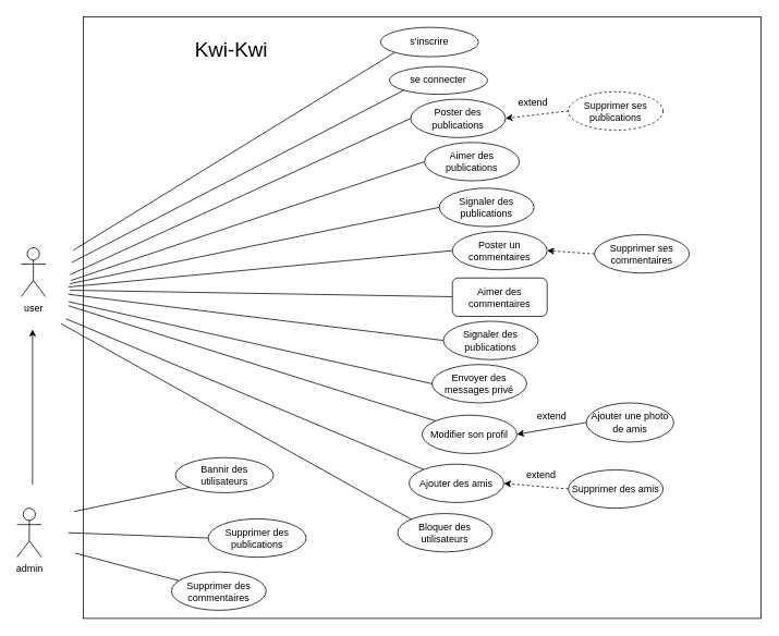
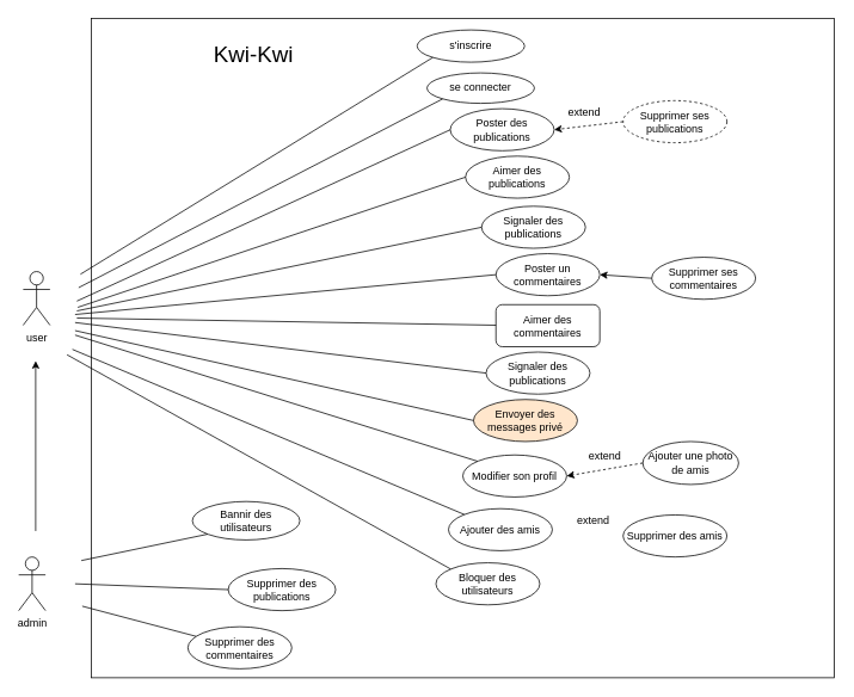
- <mxCell id="34" value="" style="endArrow=classic;html=1;dashed=1;entryX=1;entryY=0.5;entryDx=0;entryDy=0;exitX=0;exitY=0.5;exitDx=0;exitDy=0;" parent="1" source="32" target="26" edge="1"><mxGeometry width="50" height="50" relative="1" as="geometry"><mxPoint x="1034" y="421" as="sourcePoint" /><mxPoint x="888.001" y="354.877" as="targetPoint" /></mxGeometry></mxCell>
+ <mxCell id="34" value="" style="endArrow=classic;html=1;dashed=0;entryX=1;entryY=0.5;entryDx=0;entryDy=0;exitX=0;exitY=0.5;exitDx=0;exitDy=0;" parent="1" source="32" target="26" edge="1"><mxGeometry width="50" height="50" relative="1" as="geometry"><mxPoint x="1034" y="421" as="sourcePoint" /><mxPoint x="888.001" y="354.877" as="targetPoint" /></mxGeometry></mxCell>
- <mxCell id="13" value="Envoyer des messages privé" style="ellipse;whiteSpace=wrap;html=1;" parent="1" vertex="1"><mxGeometry x="528" y="446" width="116" height="47" as="geometry" /></mxCell>
+ <mxCell id="13" value="Envoyer des messages privé" style="ellipse;whiteSpace=wrap;html=1;fillColor=#ffe6cc;" parent="1" vertex="1"><mxGeometry x="528" y="446" width="116" height="47" as="geometry" /></mxCell>
- <mxCell id="37" value="" style="endArrow=classic;html=1;dashed=0;entryX=1;entryY=0.5;entryDx=0;entryDy=0;exitX=0;exitY=0.5;exitDx=0;exitDy=0;" parent="1" source="36" target="11" edge="1"><mxGeometry width="50" height="50" relative="1" as="geometry"><mxPoint x="607" y="527" as="sourcePoint" /><mxPoint x="532" y="476" as="targetPoint" /></mxGeometry></mxCell>
+ <mxCell id="37" value="" style="endArrow=classic;html=1;dashed=1;entryX=1;entryY=0.5;entryDx=0;entryDy=0;exitX=0;exitY=0.5;exitDx=0;exitDy=0;" parent="1" source="36" target="11" edge="1"><mxGeometry width="50" height="50" relative="1" as="geometry"><mxPoint x="607" y="527" as="sourcePoint" /><mxPoint x="532" y="476" as="targetPoint" /></mxGeometry></mxCell>
- <mxCell id="30" value="" style="endArrow=classic;html=1;dashed=1;entryX=1;entryY=0.5;entryDx=0;entryDy=0;exitX=0;exitY=0.5;exitDx=0;exitDy=0;" parent="1" source="9" target="14" edge="1"><mxGeometry width="50" height="50" relative="1" as="geometry"><mxPoint x="672.549" y="383.063" as="sourcePoint" /><mxPoint x="512.451" y="324.937" as="targetPoint" /></mxGeometry></mxCell>
